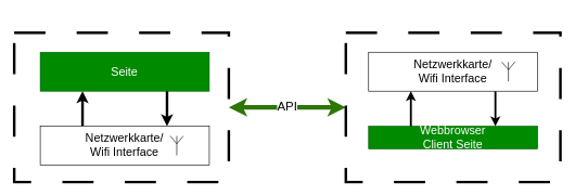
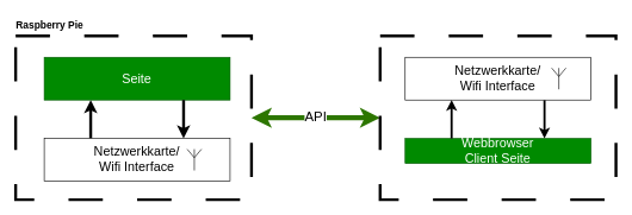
+ <mxCell id="11" value="Raspberry Pie" style="text;html=1;strokeColor=none;fillColor=none;align=left;verticalAlign=middle;whiteSpace=wrap;rounded=0;fontStyle=1;fontSize=14;" parent="1" vertex="1"><mxGeometry x="20" y="20" width="202.5" height="30" as="geometry" /></mxCell>
